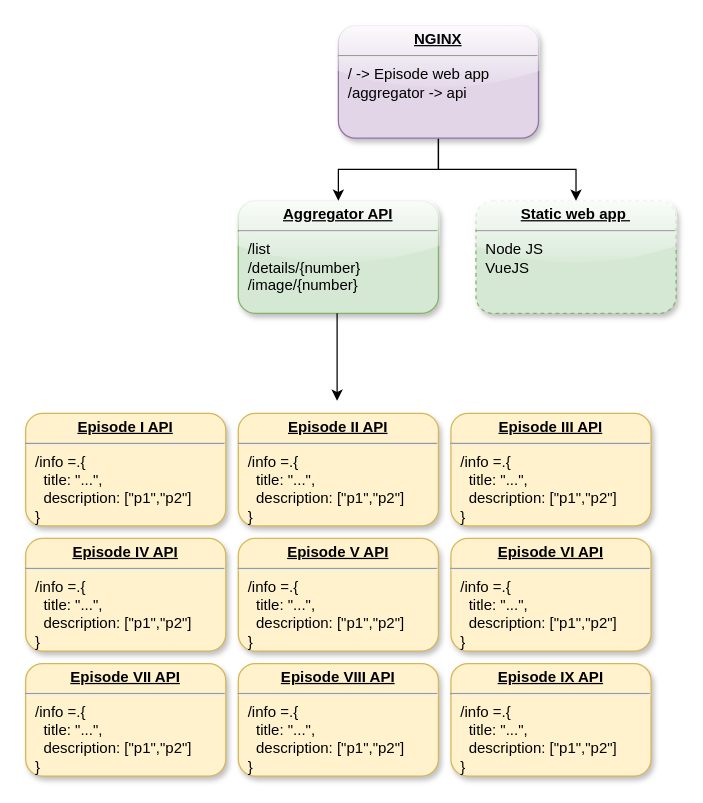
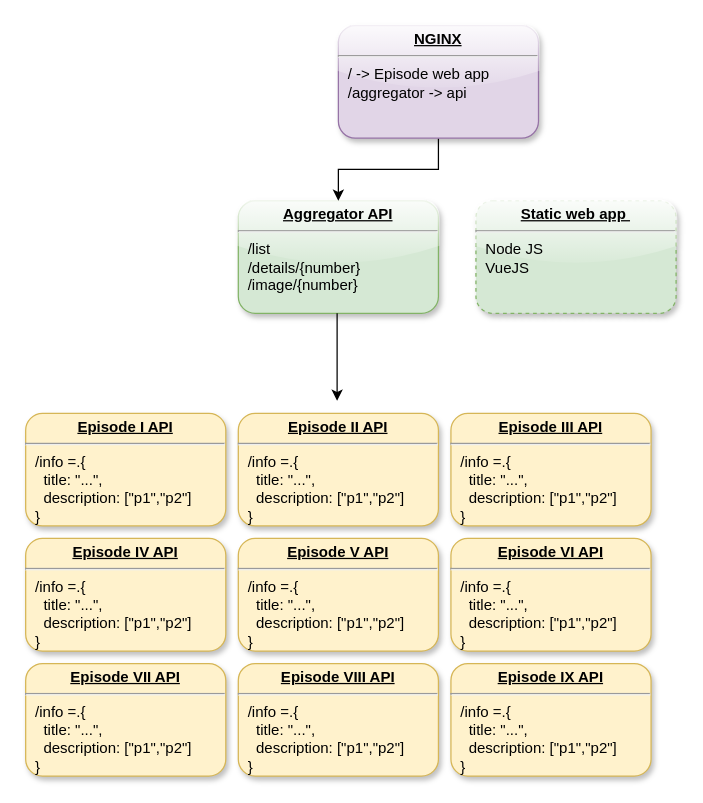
- <mxCell id="8" style="edgeStyle=orthogonalEdgeStyle;rounded=0;orthogonalLoop=1;jettySize=auto;html=1;" edge="1" parent="1" source="9" target="6"><mxGeometry relative="1" as="geometry" /></mxCell>
